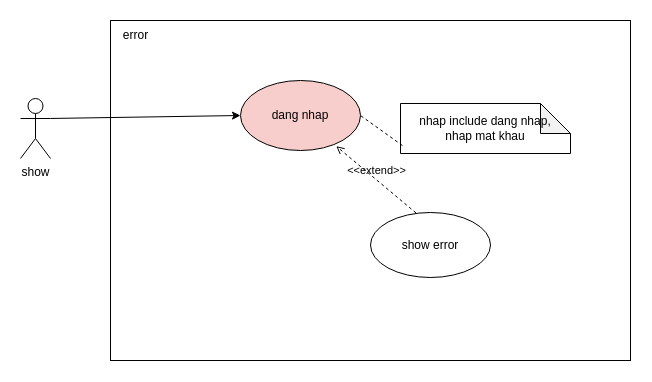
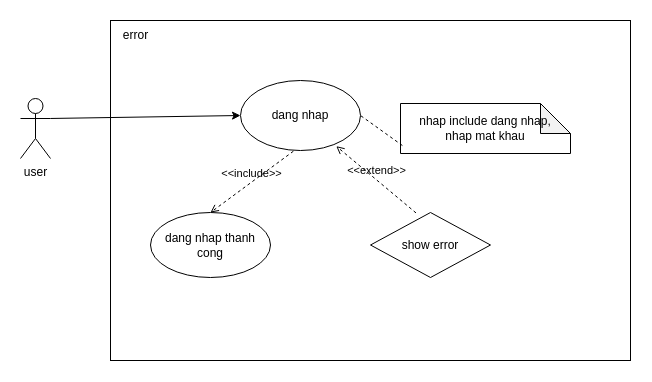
- <mxCell id="4" value="dang nhap" style="ellipse;whiteSpace=wrap;html=1;fillColor=#f8cecc;" parent="1" vertex="1"><mxGeometry x="240" y="80" width="120" height="70" as="geometry" /></mxCell>
+ <mxCell id="4" value="dang nhap" style="ellipse;whiteSpace=wrap;html=1;" parent="1" vertex="1"><mxGeometry x="240" y="80" width="120" height="70" as="geometry" /></mxCell>
- <mxCell id="3" value="show" style="shape=umlActor;verticalLabelPosition=bottom;verticalAlign=top;html=1;outlineConnect=0;" parent="1" vertex="1"><mxGeometry x="20" y="98" width="30" height="60" as="geometry" /></mxCell>
+ <mxCell id="3" value="user" style="shape=umlActor;verticalLabelPosition=bottom;verticalAlign=top;html=1;outlineConnect=0;" parent="1" vertex="1"><mxGeometry x="20" y="98" width="30" height="60" as="geometry" /></mxCell>
+ <mxCell id="10" value="&amp;lt;&amp;lt;include&amp;gt;&amp;gt;" style="html=1;verticalAlign=bottom;labelBackgroundColor=none;endArrow=open;endFill=0;dashed=1;rounded=0;exitX=0.441;exitY=1.01;exitDx=0;exitDy=0;exitPerimeter=0;entryX=0.5;entryY=0;entryDx=0;entryDy=0;" parent="1" source="4" target="5" edge="1"><mxGeometry width="160" relative="1" as="geometry"><mxPoint x="120" y="290" as="sourcePoint" /><mxPoint x="280" y="290" as="targetPoint" /></mxGeometry></mxCell>
+ <mxCell id="5" value="dang nhap thanh cong" style="ellipse;whiteSpace=wrap;html=1;" parent="1" vertex="1"><mxGeometry x="150" y="212" width="120" height="65" as="geometry" /></mxCell>
- <mxCell id="7" value="show error" style="ellipse;whiteSpace=wrap;html=1;" parent="1" vertex="1"><mxGeometry x="370" y="212" width="120" height="65" as="geometry" /></mxCell>
+ <mxCell id="7" value="show error" style="rhombus;whiteSpace=wrap;html=1;" parent="1" vertex="1"><mxGeometry x="370" y="212" width="120" height="65" as="geometry" /></mxCell>
